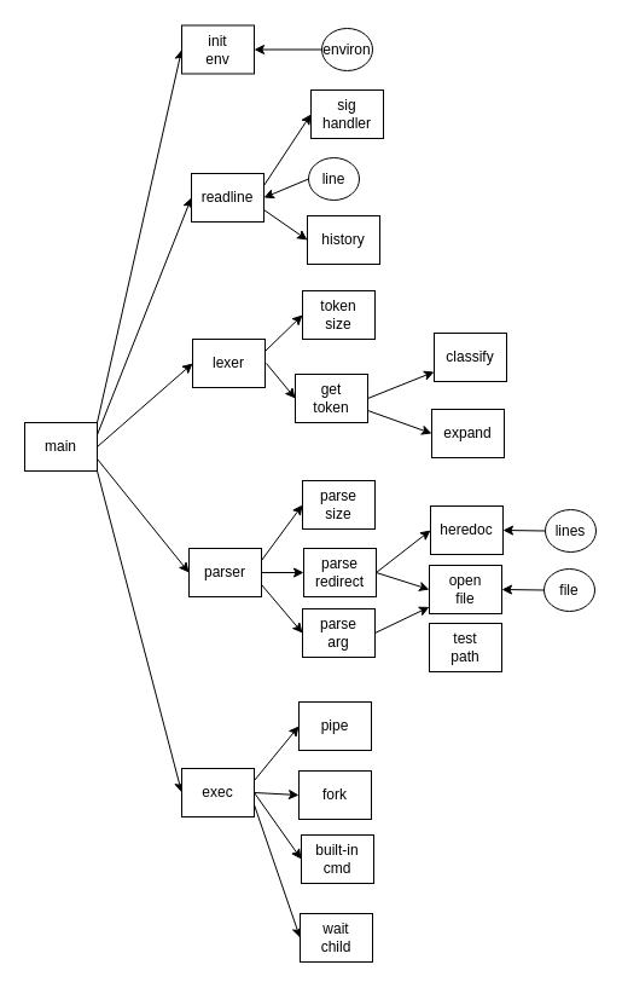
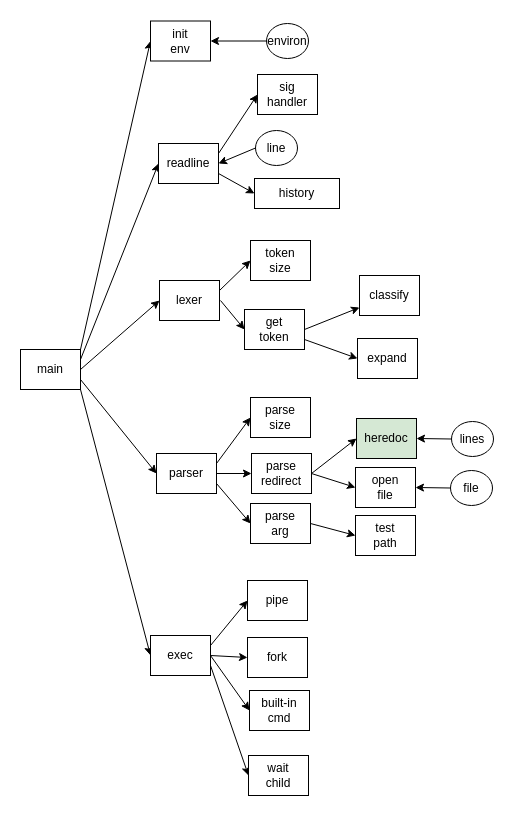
- <mxCell id="52" value="history" style="rounded=0;whiteSpace=wrap;html=1;" parent="1" vertex="1"><mxGeometry x="254" y="178" width="60" height="40" as="geometry" /></mxCell>
+ <mxCell id="52" value="history" style="rounded=0;whiteSpace=wrap;html=1;" parent="1" vertex="1"><mxGeometry x="254" y="178" width="85" height="30" as="geometry" /></mxCell>
- <mxCell id="47" value="heredoc" style="rounded=0;whiteSpace=wrap;html=1;" parent="1" vertex="1"><mxGeometry x="356" y="418" width="60" height="40" as="geometry" /></mxCell>
+ <mxCell id="47" value="heredoc" style="rounded=0;whiteSpace=wrap;html=1;fillColor=#d5e8d4;" parent="1" vertex="1"><mxGeometry x="356" y="418" width="60" height="40" as="geometry" /></mxCell>
- <mxCell id="14" style="edgeStyle=none;html=1;exitX=1;exitY=0.5;exitDx=0;exitDy=0;" parent="1" source="44" target="29" edge="1"><mxGeometry relative="1" as="geometry" /></mxCell>
+ <mxCell id="14" style="edgeStyle=none;html=1;exitX=1;exitY=0.5;exitDx=0;exitDy=0;entryX=0;entryY=0.5;entryDx=0;entryDy=0;" parent="1" source="44" target="30" edge="1"><mxGeometry relative="1" as="geometry" /></mxCell>
